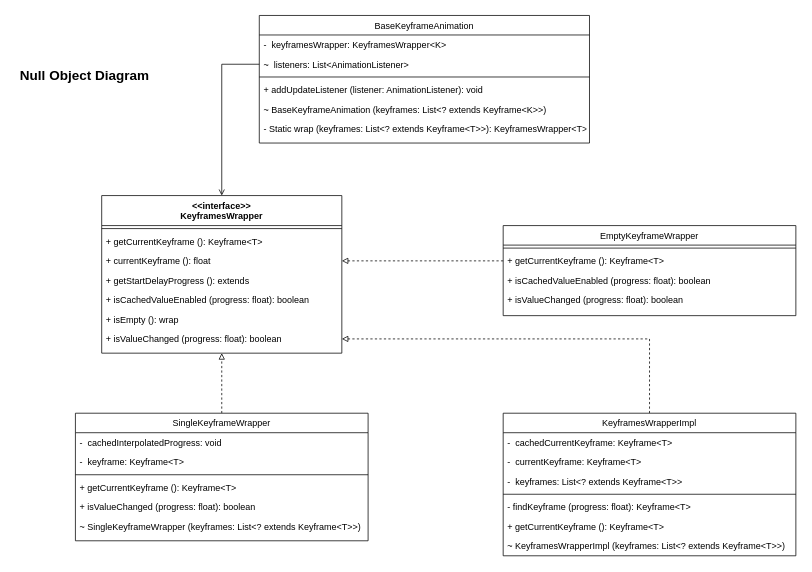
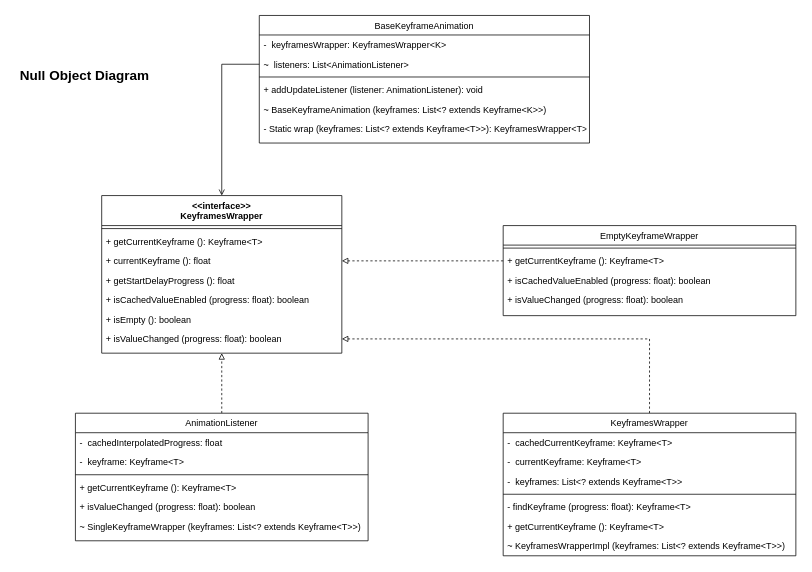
- <mxCell id="14" value="+ getStartDelayProgress (): extends" style="text;align=left;verticalAlign=top;spacingLeft=4;spacingRight=4;overflow=hidden;rotatable=0;points=[[0,0.5],[1,0.5]];portConstraint=eastwest;" parent="10" vertex="1"><mxGeometry y="100" width="320" height="26" as="geometry" /></mxCell>
+ <mxCell id="14" value="+ getStartDelayProgress (): float" style="text;align=left;verticalAlign=top;spacingLeft=4;spacingRight=4;overflow=hidden;rotatable=0;points=[[0,0.5],[1,0.5]];portConstraint=eastwest;" parent="10" vertex="1"><mxGeometry y="100" width="320" height="26" as="geometry" /></mxCell>
- <mxCell id="16" value="+ isEmpty (): wrap" style="text;align=left;verticalAlign=top;spacingLeft=4;spacingRight=4;overflow=hidden;rotatable=0;points=[[0,0.5],[1,0.5]];portConstraint=eastwest;" parent="10" vertex="1"><mxGeometry y="152" width="320" height="26" as="geometry" /></mxCell>
+ <mxCell id="16" value="+ isEmpty (): boolean" style="text;align=left;verticalAlign=top;spacingLeft=4;spacingRight=4;overflow=hidden;rotatable=0;points=[[0,0.5],[1,0.5]];portConstraint=eastwest;" parent="10" vertex="1"><mxGeometry y="152" width="320" height="26" as="geometry" /></mxCell>
- <mxCell id="19" value="SingleKeyframeWrapper" style="swimlane;fontStyle=0;align=center;verticalAlign=top;childLayout=stackLayout;horizontal=1;startSize=26;horizontalStack=0;resizeParent=1;resizeLast=0;collapsible=1;marginBottom=0;rounded=0;shadow=0;strokeWidth=1;" parent="1" vertex="1"><mxGeometry x="100" y="550" width="390" height="170" as="geometry"><mxRectangle x="550" y="140" width="160" height="26" as="alternateBounds" /></mxGeometry></mxCell>
+ <mxCell id="19" value="AnimationListener" style="swimlane;fontStyle=0;align=center;verticalAlign=top;childLayout=stackLayout;horizontal=1;startSize=26;horizontalStack=0;resizeParent=1;resizeLast=0;collapsible=1;marginBottom=0;rounded=0;shadow=0;strokeWidth=1;" parent="1" vertex="1"><mxGeometry x="100" y="550" width="390" height="170" as="geometry"><mxRectangle x="550" y="140" width="160" height="26" as="alternateBounds" /></mxGeometry></mxCell>
- <mxCell id="27" value="KeyframesWrapperImpl" style="swimlane;fontStyle=0;align=center;verticalAlign=top;childLayout=stackLayout;horizontal=1;startSize=26;horizontalStack=0;resizeParent=1;resizeLast=0;collapsible=1;marginBottom=0;rounded=0;shadow=0;strokeWidth=1;" parent="1" vertex="1"><mxGeometry x="670" y="550" width="390" height="190" as="geometry"><mxRectangle x="550" y="140" width="160" height="26" as="alternateBounds" /></mxGeometry></mxCell>
+ <mxCell id="27" value="KeyframesWrapper" style="swimlane;fontStyle=0;align=center;verticalAlign=top;childLayout=stackLayout;horizontal=1;startSize=26;horizontalStack=0;resizeParent=1;resizeLast=0;collapsible=1;marginBottom=0;rounded=0;shadow=0;strokeWidth=1;" parent="1" vertex="1"><mxGeometry x="670" y="550" width="390" height="190" as="geometry"><mxRectangle x="550" y="140" width="160" height="26" as="alternateBounds" /></mxGeometry></mxCell>
- <mxCell id="20" value="-  cachedInterpolatedProgress: void" style="text;align=left;verticalAlign=top;spacingLeft=4;spacingRight=4;overflow=hidden;rotatable=0;points=[[0,0.5],[1,0.5]];portConstraint=eastwest;" parent="19" vertex="1"><mxGeometry y="26" width="390" height="26" as="geometry" /></mxCell>
+ <mxCell id="20" value="-  cachedInterpolatedProgress: float" style="text;align=left;verticalAlign=top;spacingLeft=4;spacingRight=4;overflow=hidden;rotatable=0;points=[[0,0.5],[1,0.5]];portConstraint=eastwest;" parent="19" vertex="1"><mxGeometry y="26" width="390" height="26" as="geometry" /></mxCell>
